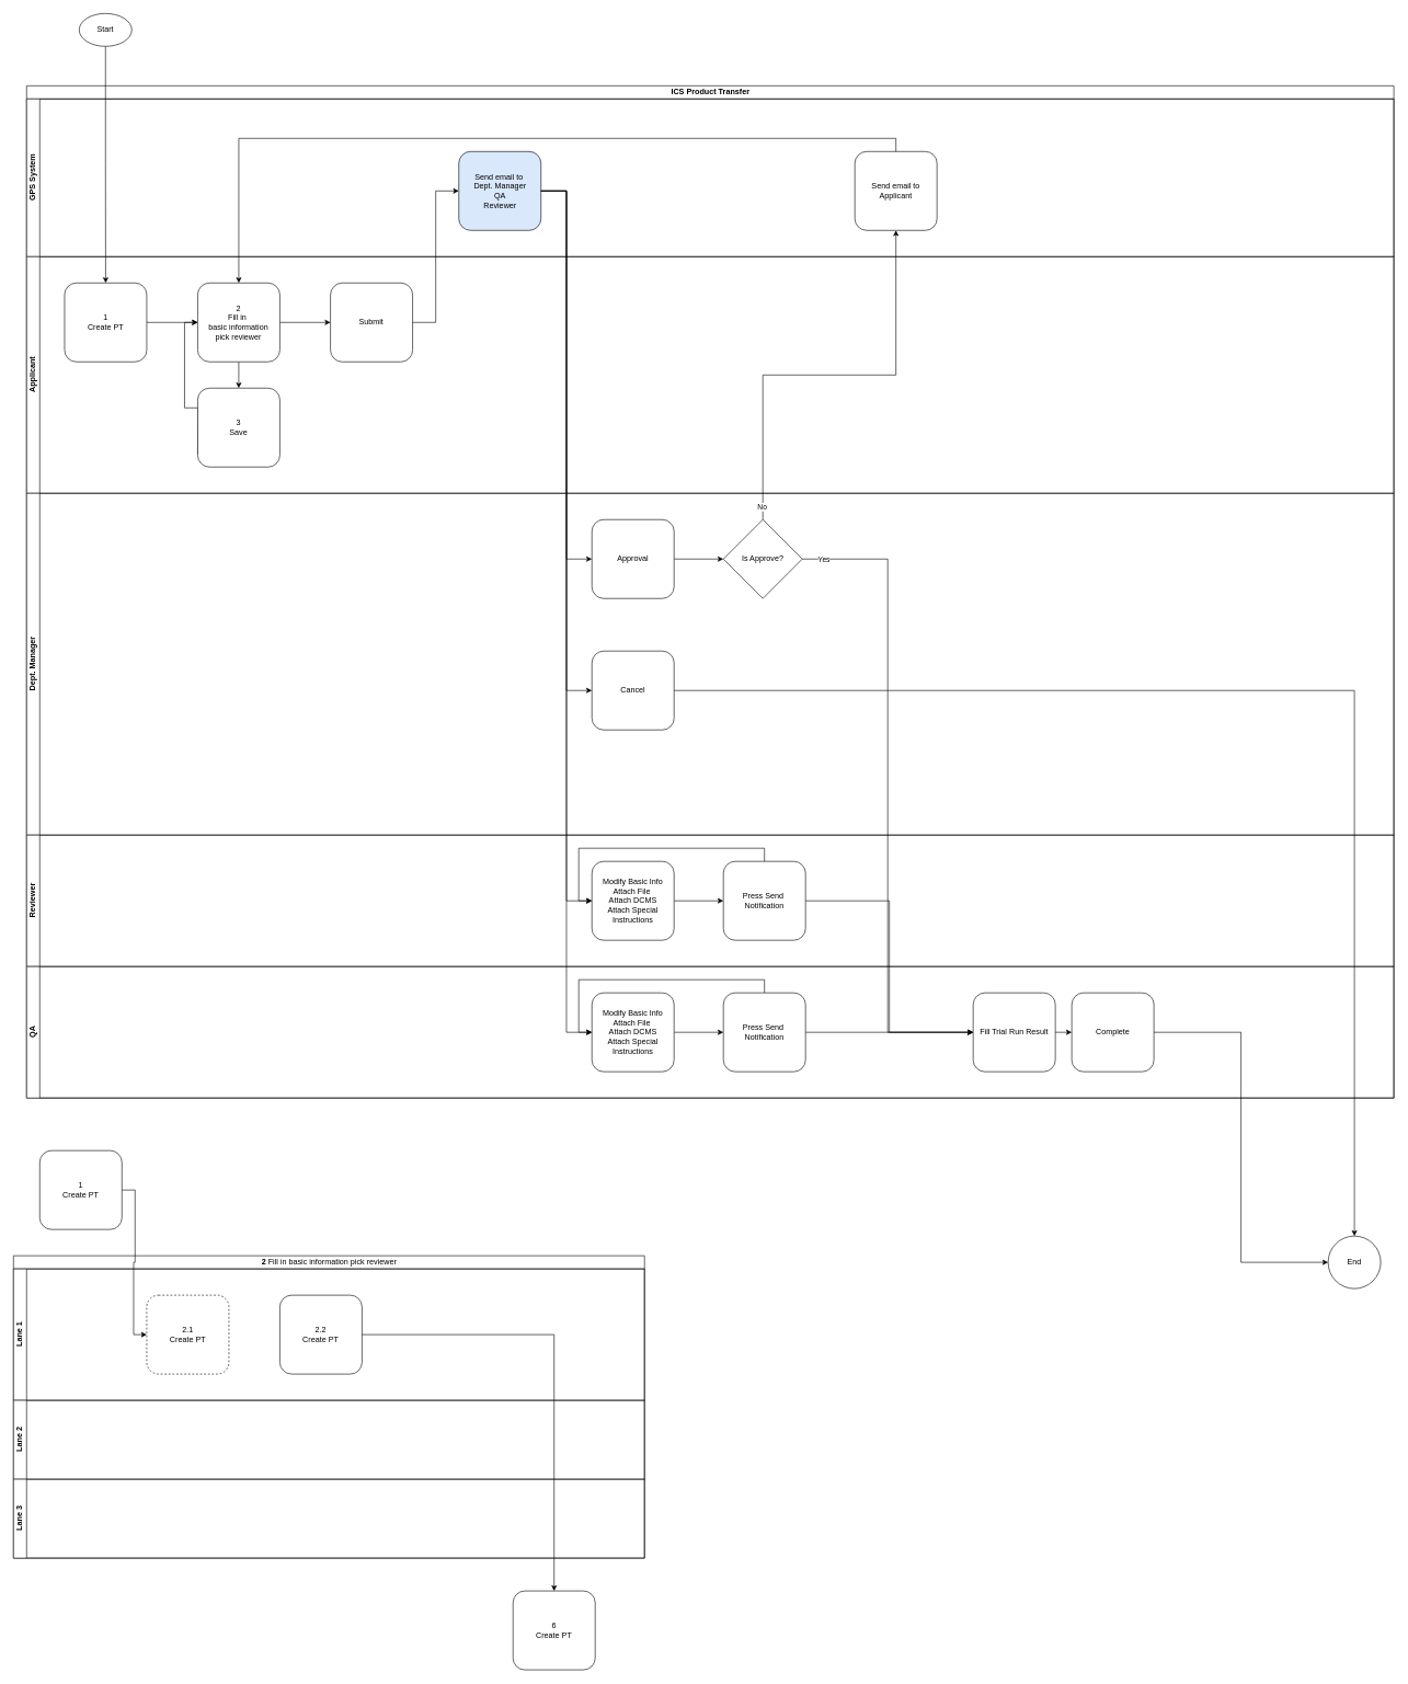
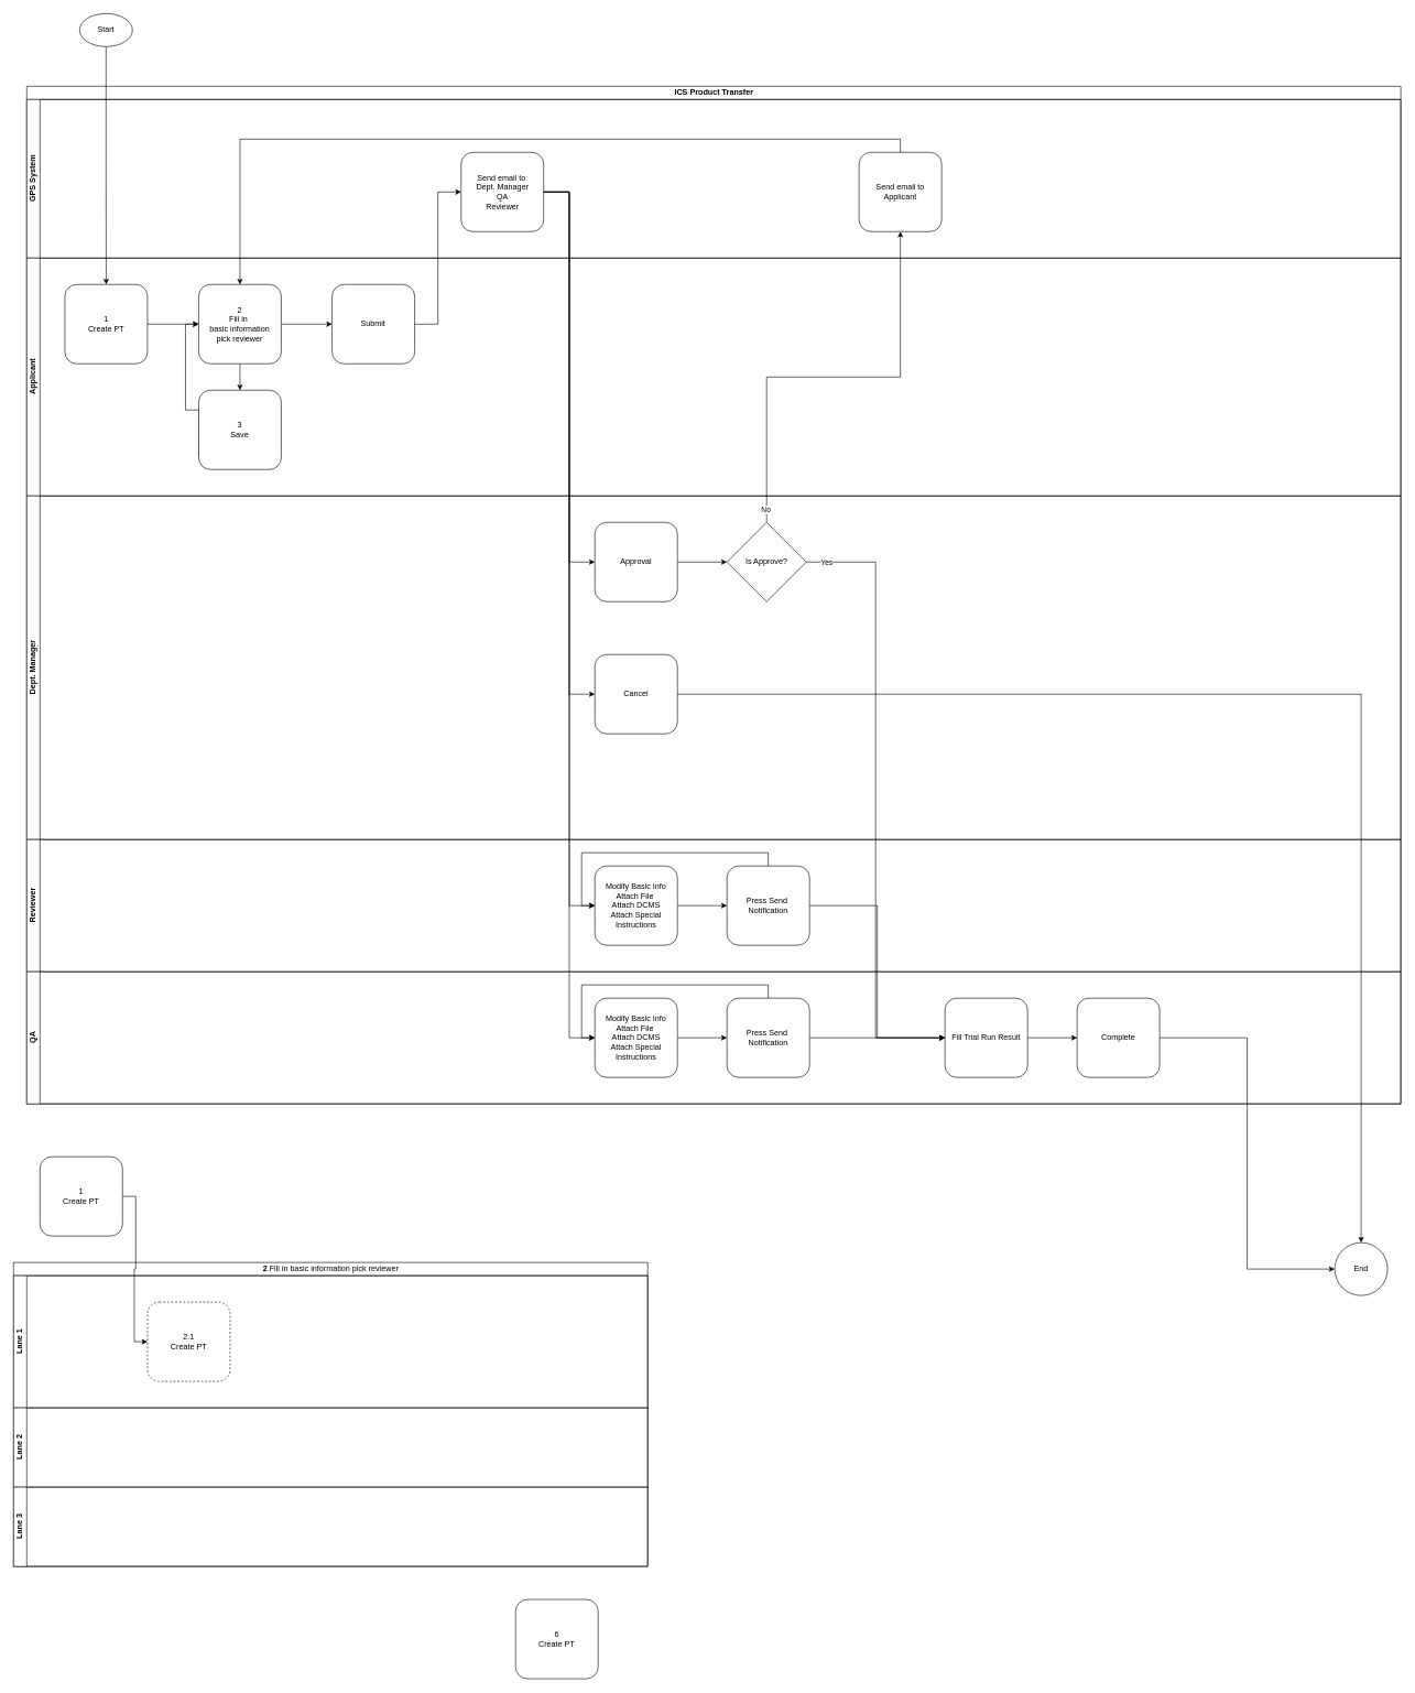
- <mxCell id="4" value="Send email to&amp;nbsp;&lt;br&gt;Dept. Manager&lt;br&gt;QA&lt;br&gt;Reviewer" style="rounded=1;whiteSpace=wrap;html=1;fillColor=#dae8fc;" vertex="1" parent="3"><mxGeometry x="657.5" y="80" width="125" height="120" as="geometry" /></mxCell>
+ <mxCell id="4" value="Send email to&amp;nbsp;&lt;br&gt;Dept. Manager&lt;br&gt;QA&lt;br&gt;Reviewer" style="rounded=1;whiteSpace=wrap;html=1;" vertex="1" parent="3"><mxGeometry x="657.5" y="80" width="125" height="120" as="geometry" /></mxCell>
- <mxCell id="39" value="Fill Trial Run Result" style="rounded=1;whiteSpace=wrap;html=1;" vertex="1" parent="35"><mxGeometry x="1440" y="40" width="125" height="120" as="geometry" /></mxCell>
+ <mxCell id="39" value="Fill Trial Run Result" style="rounded=1;whiteSpace=wrap;html=1;" vertex="1" parent="35"><mxGeometry x="1390" y="40" width="125" height="120" as="geometry" /></mxCell>
- <mxCell id="53" value="2.2&lt;br&gt;Create PT" style="rounded=1;whiteSpace=wrap;html=1;" vertex="1" parent="51"><mxGeometry x="405.25" y="40" width="125" height="120" as="geometry" /></mxCell>
- <mxCell id="59" style="edgeStyle=orthogonalEdgeStyle;rounded=0;orthogonalLoop=1;jettySize=auto;html=1;exitX=1;exitY=0.5;exitDx=0;exitDy=0;entryX=0.5;entryY=0;entryDx=0;entryDy=0;" edge="1" parent="1" source="53" target="58"><mxGeometry relative="1" as="geometry" /></mxCell>
